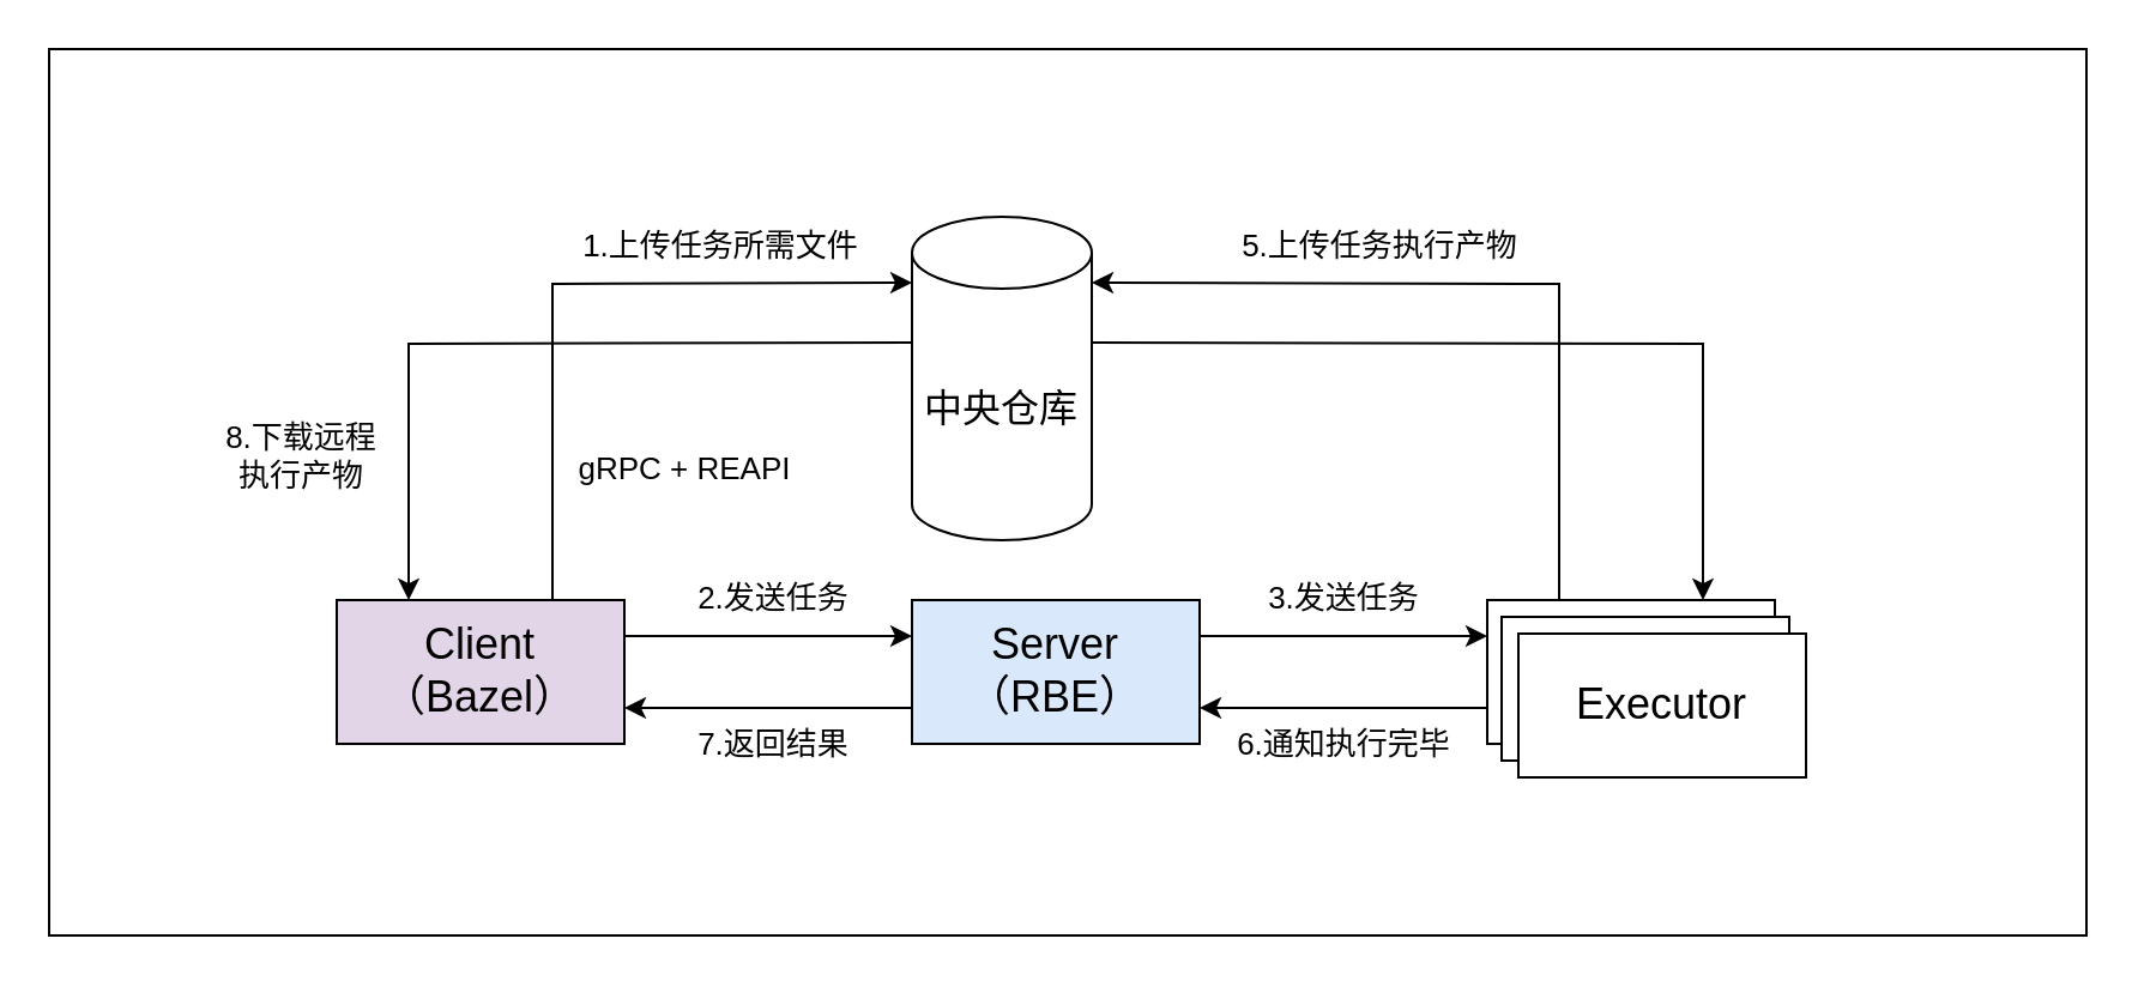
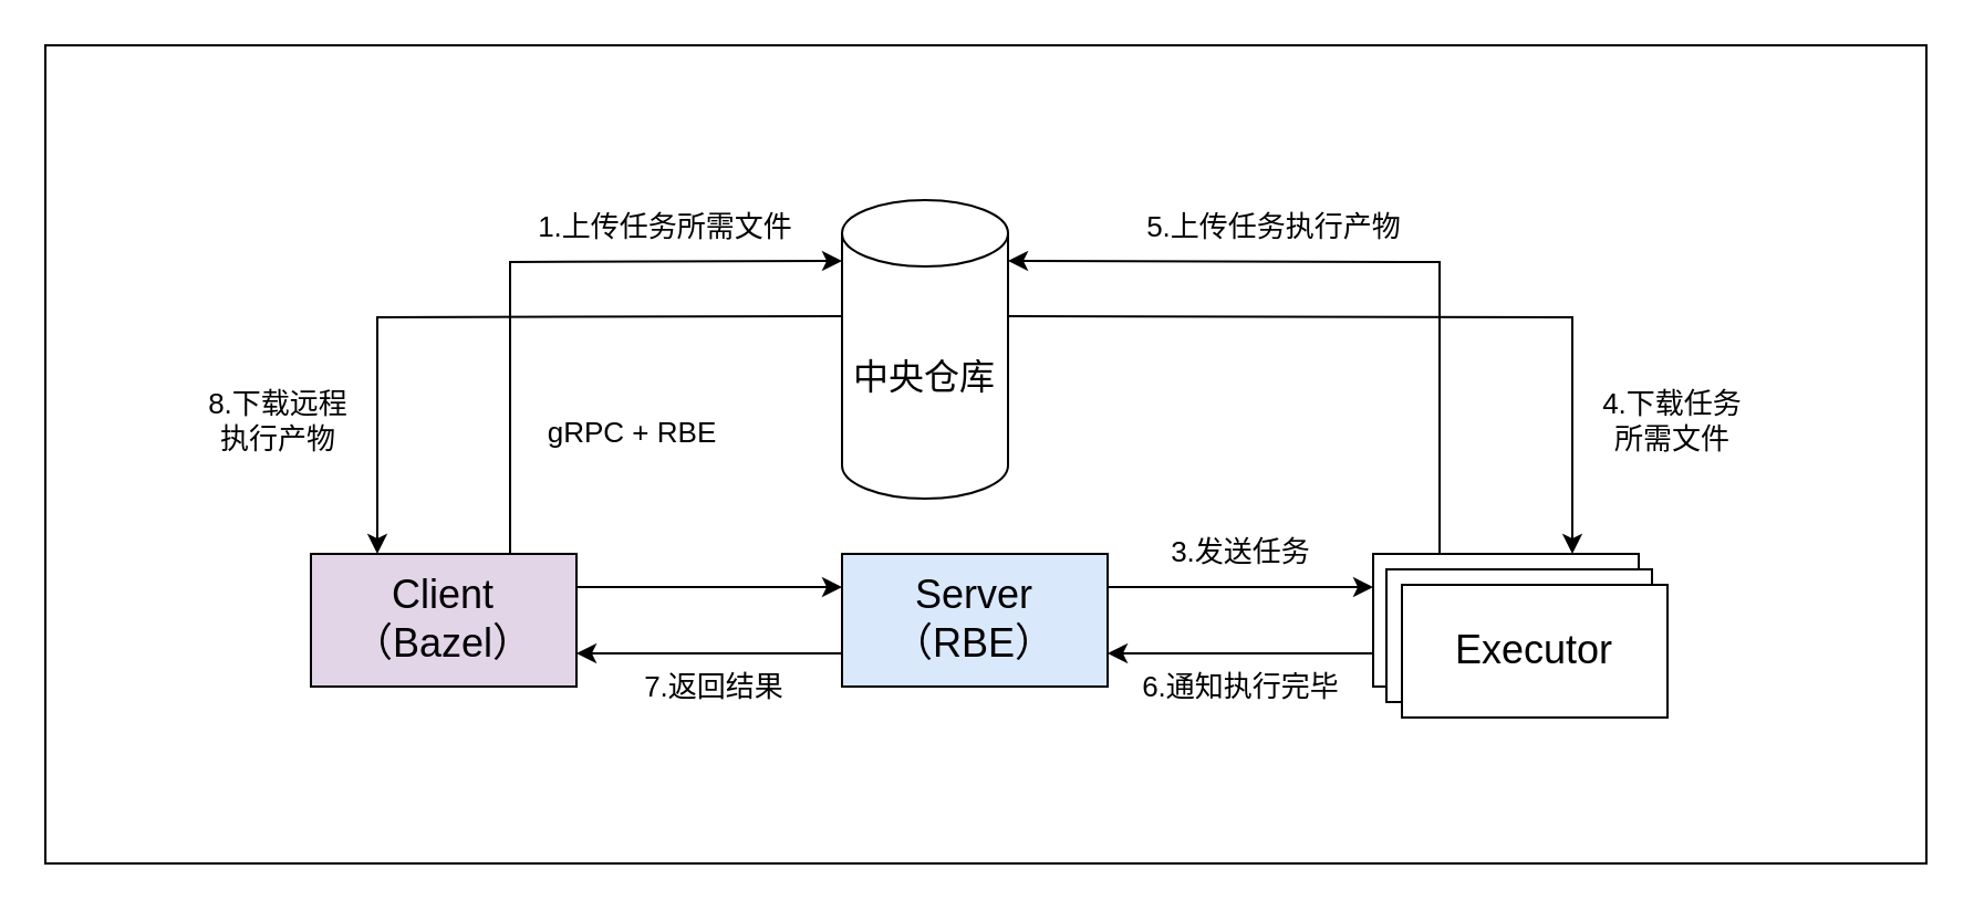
+ <mxCell id="18" value="&lt;font style=&quot;font-size: 13px;&quot;&gt;4.下载任务&lt;br&gt;所需文件&lt;/font&gt;" style="text;html=1;align=center;verticalAlign=middle;resizable=0;points=[];autosize=1;strokeColor=none;fillColor=none;" vertex="1" parent="1"><mxGeometry x="710" y="170" width="90" height="40" as="geometry" /></mxCell>
- <mxCell id="23" value="&lt;font style=&quot;font-size: 13px;&quot;&gt;gRPC + REAPI&lt;/font&gt;" style="text;html=1;align=center;verticalAlign=middle;resizable=0;points=[];autosize=1;strokeColor=none;fillColor=none;" vertex="1" parent="1"><mxGeometry x="230" y="180" width="110" height="30" as="geometry" /></mxCell>
+ <mxCell id="23" value="&lt;font style=&quot;font-size: 13px;&quot;&gt;gRPC + RBE&lt;/font&gt;" style="text;html=1;align=center;verticalAlign=middle;resizable=0;points=[];autosize=1;strokeColor=none;fillColor=none;" vertex="1" parent="1"><mxGeometry x="230" y="180" width="110" height="30" as="geometry" /></mxCell>
- <mxCell id="16" value="&lt;font style=&quot;font-size: 13px;&quot;&gt;2.发送任务&lt;/font&gt;" style="text;html=1;align=center;verticalAlign=middle;resizable=0;points=[];autosize=1;strokeColor=none;fillColor=none;" vertex="1" parent="1"><mxGeometry x="277" y="234" width="90" height="30" as="geometry" /></mxCell>
